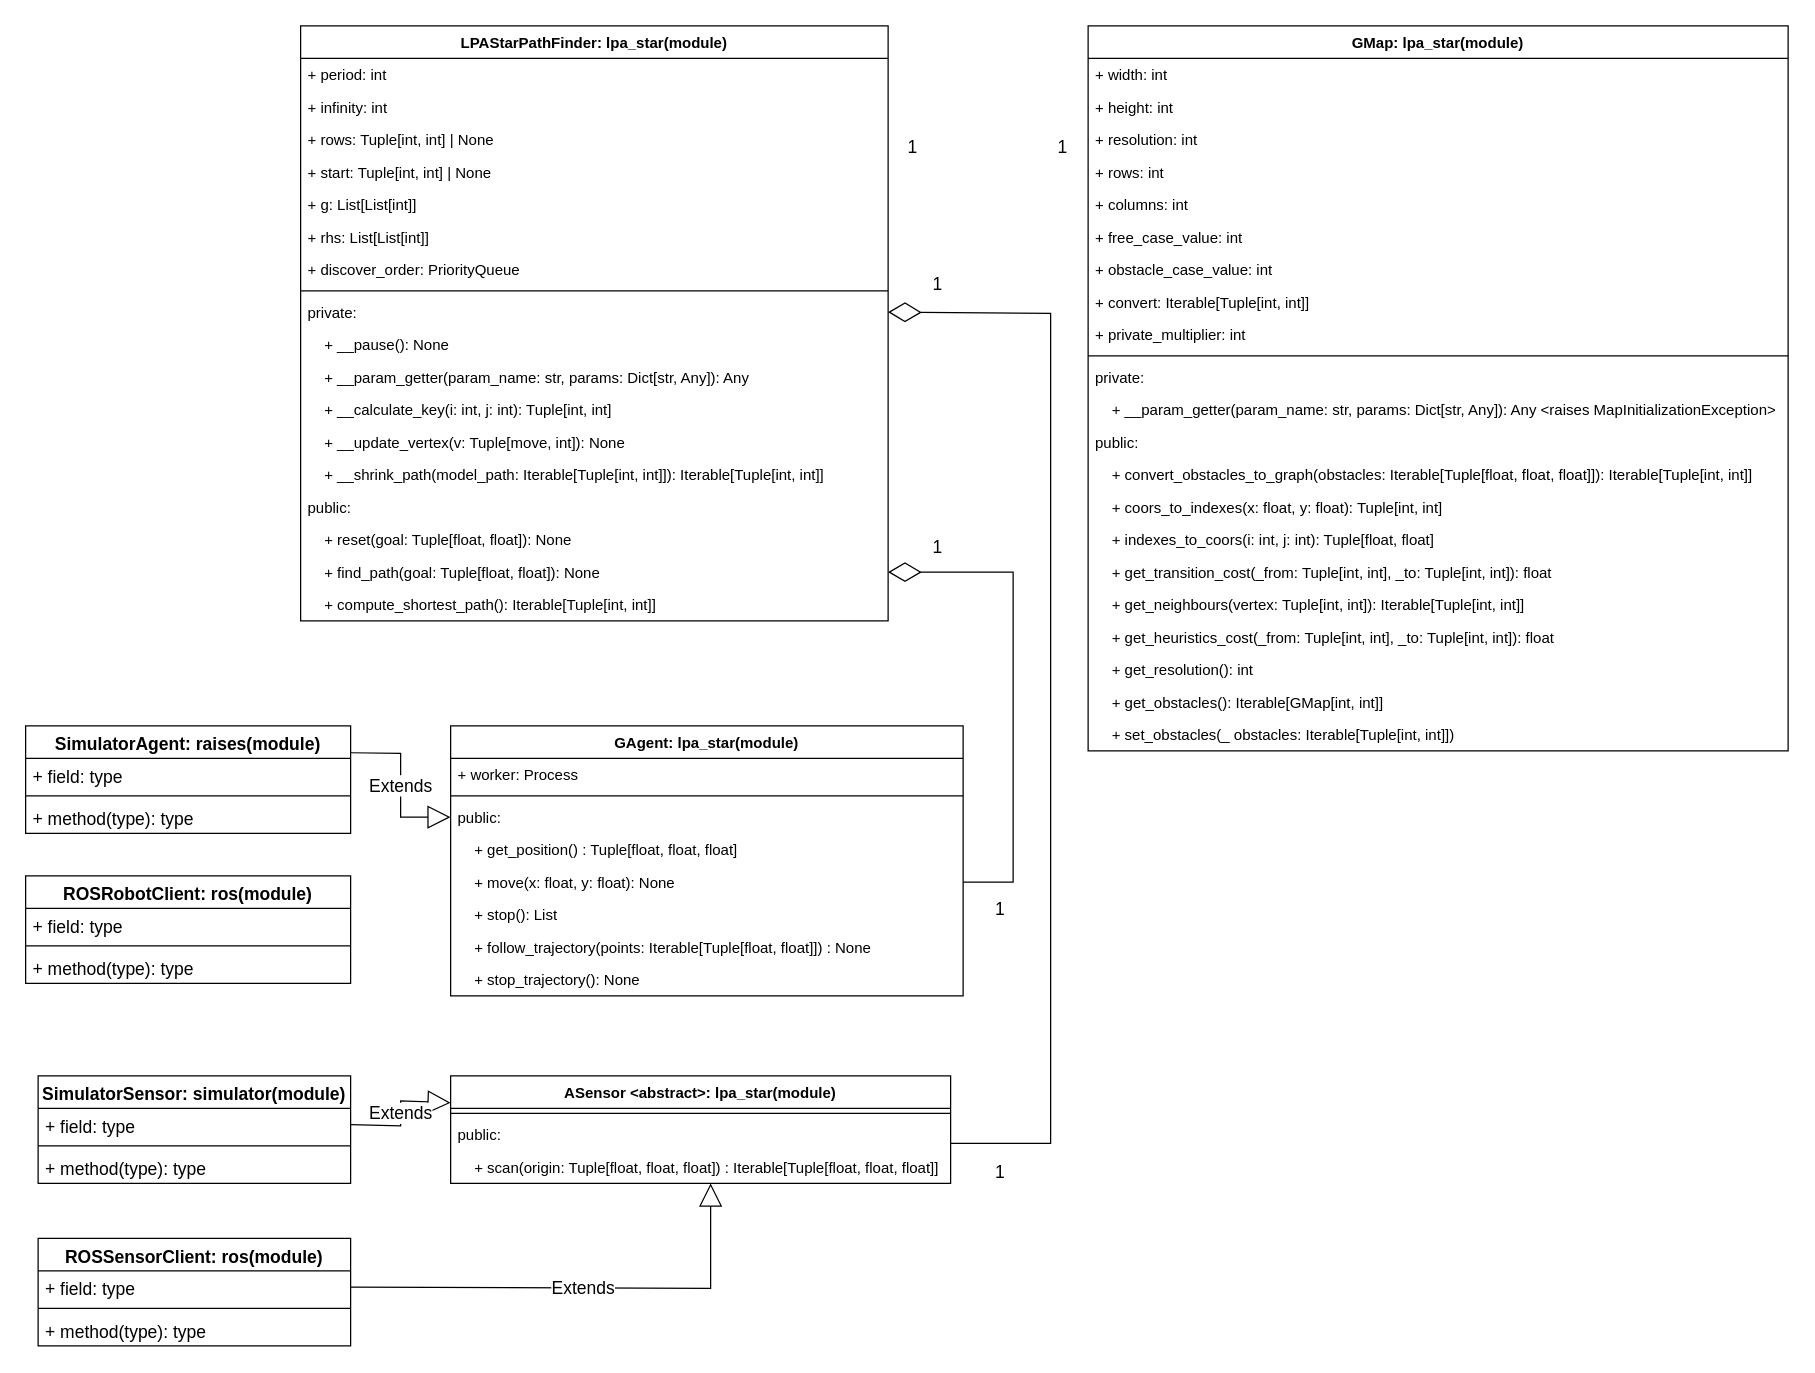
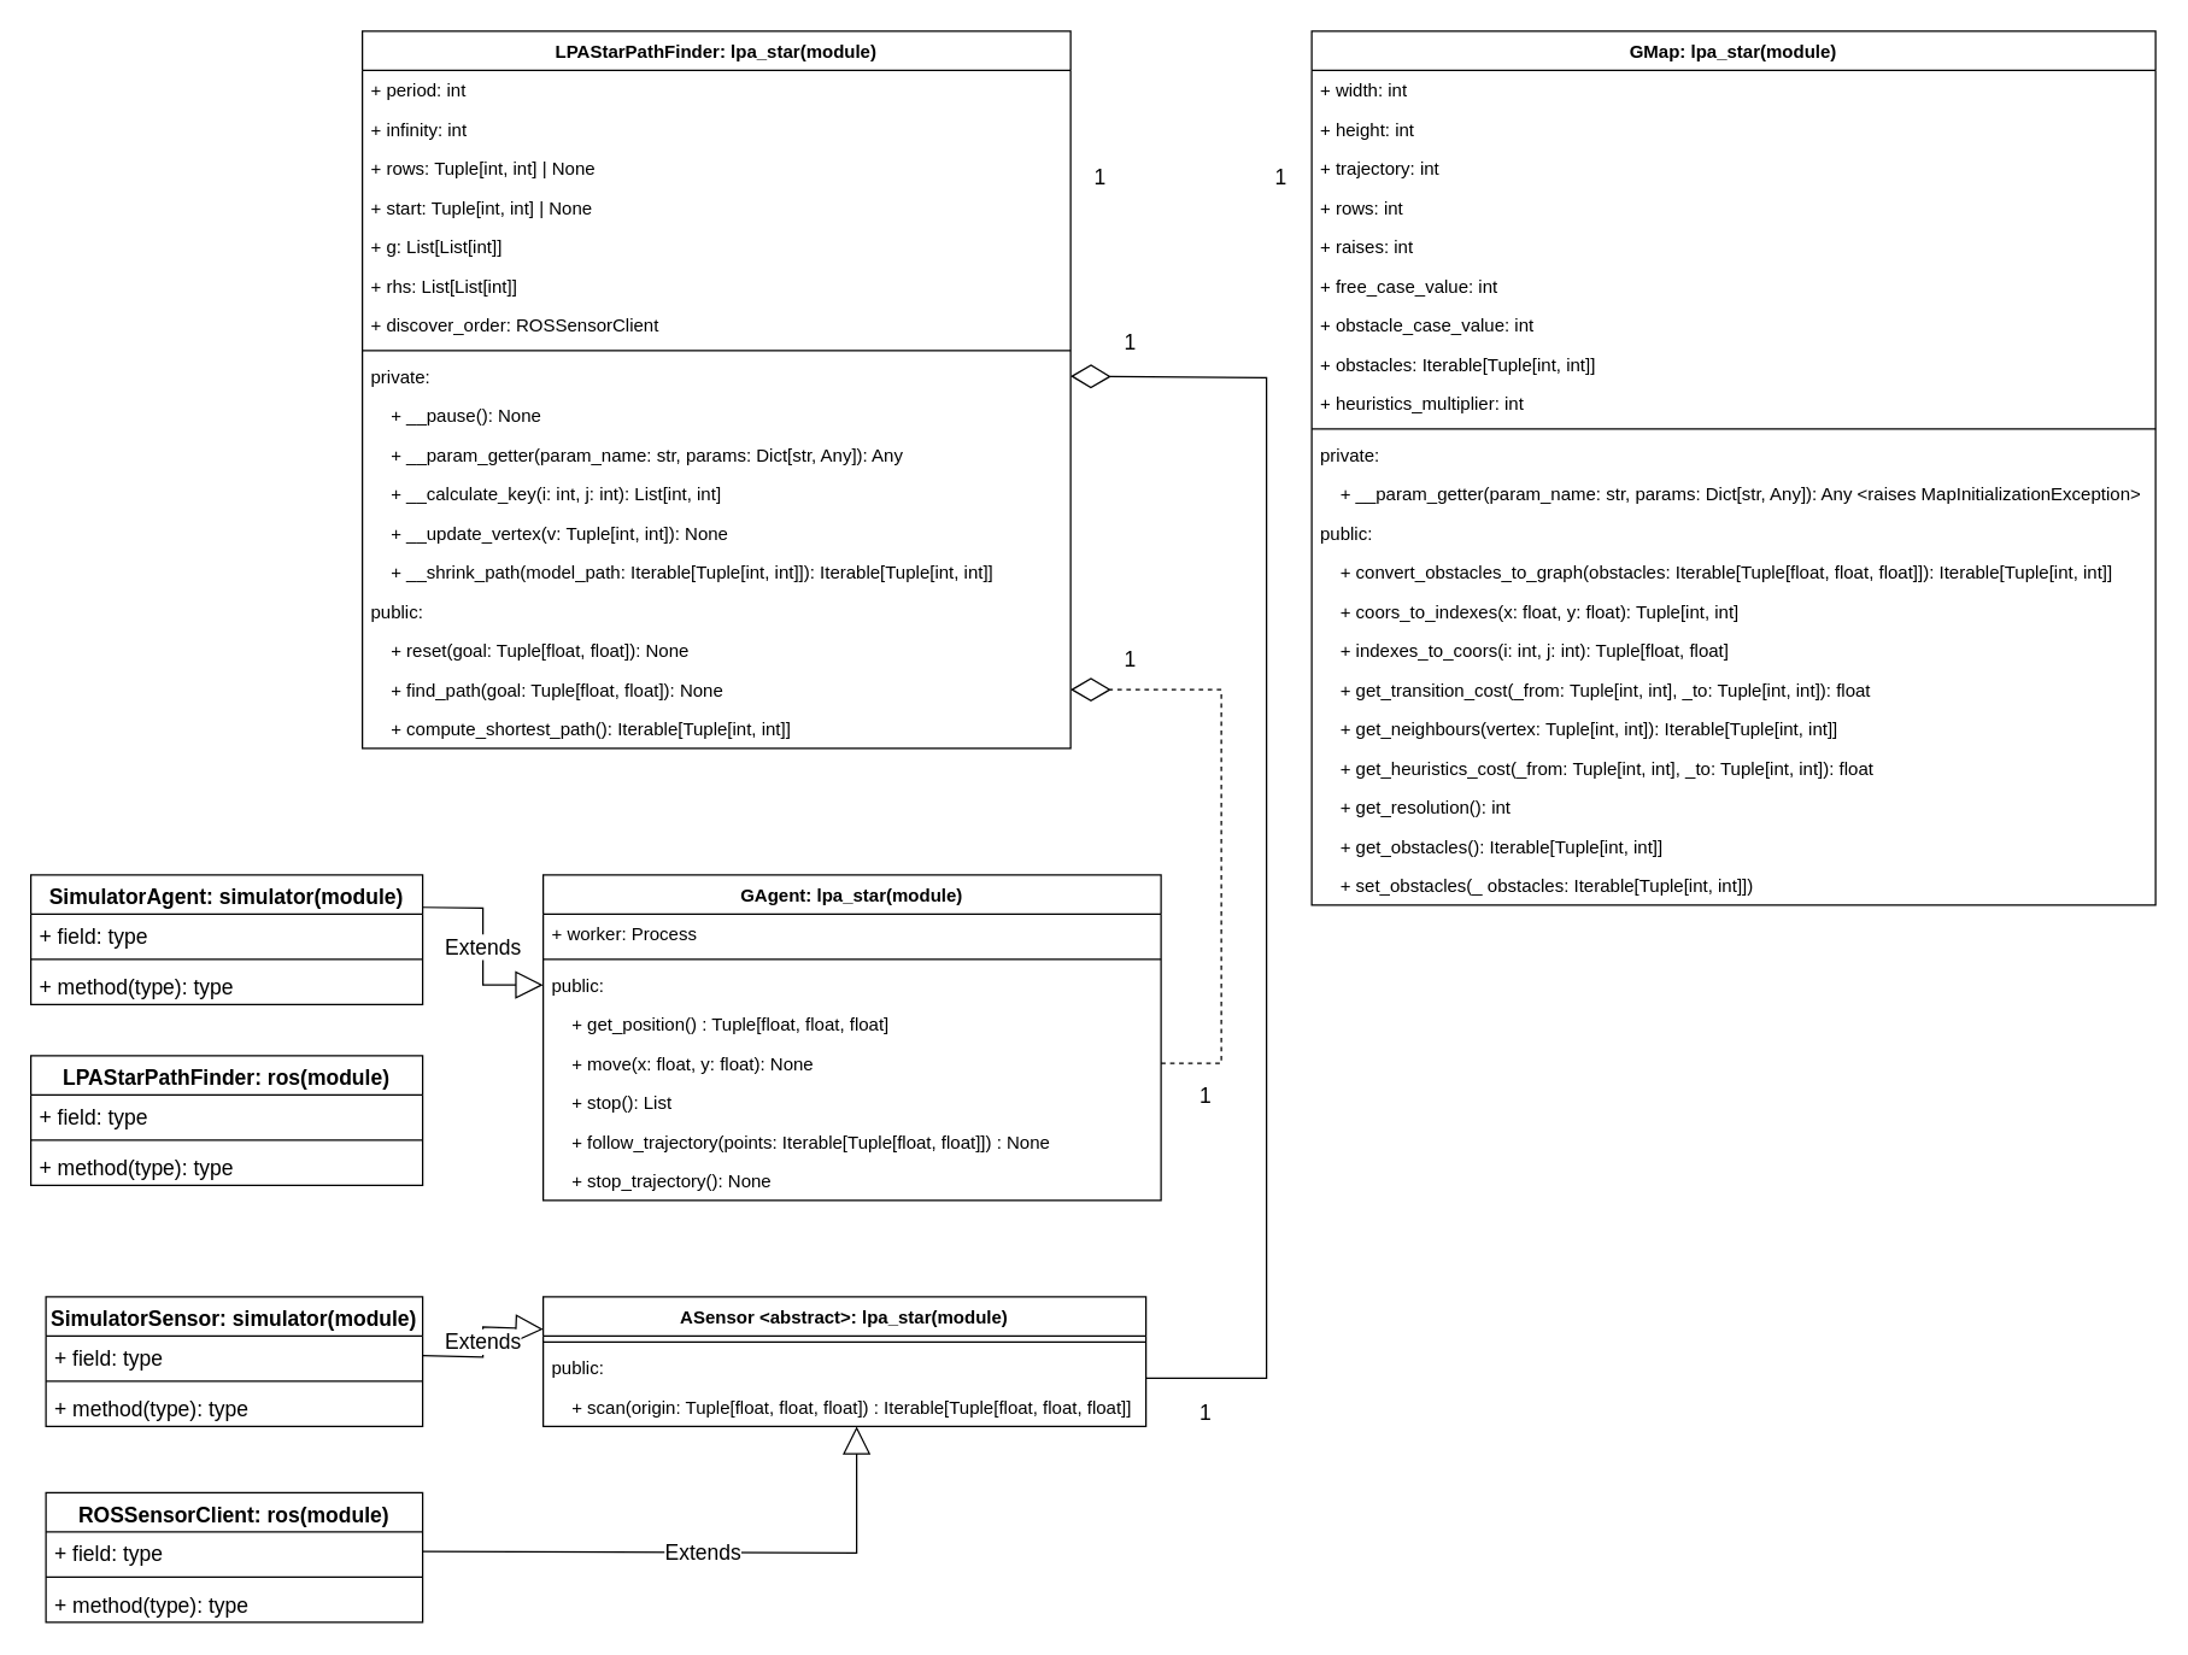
- <mxCell id="5" value="+ resolution: int" style="text;strokeColor=none;fillColor=none;align=left;verticalAlign=top;spacingLeft=4;spacingRight=4;overflow=hidden;rotatable=0;points=[[0,0.5],[1,0.5]];portConstraint=eastwest;" vertex="1" parent="2"><mxGeometry y="78" width="560" height="26" as="geometry" /></mxCell>
+ <mxCell id="5" value="+ trajectory: int" style="text;strokeColor=none;fillColor=none;align=left;verticalAlign=top;spacingLeft=4;spacingRight=4;overflow=hidden;rotatable=0;points=[[0,0.5],[1,0.5]];portConstraint=eastwest;" vertex="1" parent="2"><mxGeometry y="78" width="560" height="26" as="geometry" /></mxCell>
- <mxCell id="7" value="+ columns: int" style="text;strokeColor=none;fillColor=none;align=left;verticalAlign=top;spacingLeft=4;spacingRight=4;overflow=hidden;rotatable=0;points=[[0,0.5],[1,0.5]];portConstraint=eastwest;" vertex="1" parent="2"><mxGeometry y="130" width="560" height="26" as="geometry" /></mxCell>
+ <mxCell id="7" value="+ raises: int" style="text;strokeColor=none;fillColor=none;align=left;verticalAlign=top;spacingLeft=4;spacingRight=4;overflow=hidden;rotatable=0;points=[[0,0.5],[1,0.5]];portConstraint=eastwest;" vertex="1" parent="2"><mxGeometry y="130" width="560" height="26" as="geometry" /></mxCell>
- <mxCell id="36" value="+ discover_order: PriorityQueue" style="text;strokeColor=none;fillColor=none;align=left;verticalAlign=top;spacingLeft=4;spacingRight=4;overflow=hidden;rotatable=0;points=[[0,0.5],[1,0.5]];portConstraint=eastwest;" vertex="1" parent="29"><mxGeometry y="182" width="470" height="26" as="geometry" /></mxCell>
+ <mxCell id="36" value="+ discover_order: ROSSensorClient" style="text;strokeColor=none;fillColor=none;align=left;verticalAlign=top;spacingLeft=4;spacingRight=4;overflow=hidden;rotatable=0;points=[[0,0.5],[1,0.5]];portConstraint=eastwest;" vertex="1" parent="29"><mxGeometry y="182" width="470" height="26" as="geometry" /></mxCell>
- <mxCell id="10" value="+ convert: Iterable[Tuple[int, int]]" style="text;strokeColor=none;fillColor=none;align=left;verticalAlign=top;spacingLeft=4;spacingRight=4;overflow=hidden;rotatable=0;points=[[0,0.5],[1,0.5]];portConstraint=eastwest;" vertex="1" parent="2"><mxGeometry y="208" width="560" height="26" as="geometry" /></mxCell>
+ <mxCell id="10" value="+ obstacles: Iterable[Tuple[int, int]]" style="text;strokeColor=none;fillColor=none;align=left;verticalAlign=top;spacingLeft=4;spacingRight=4;overflow=hidden;rotatable=0;points=[[0,0.5],[1,0.5]];portConstraint=eastwest;" vertex="1" parent="2"><mxGeometry y="208" width="560" height="26" as="geometry" /></mxCell>
- <mxCell id="11" value="+ private_multiplier: int" style="text;strokeColor=none;fillColor=none;align=left;verticalAlign=top;spacingLeft=4;spacingRight=4;overflow=hidden;rotatable=0;points=[[0,0.5],[1,0.5]];portConstraint=eastwest;" vertex="1" parent="2"><mxGeometry y="234" width="560" height="26" as="geometry" /></mxCell>
+ <mxCell id="11" value="+ heuristics_multiplier: int" style="text;strokeColor=none;fillColor=none;align=left;verticalAlign=top;spacingLeft=4;spacingRight=4;overflow=hidden;rotatable=0;points=[[0,0.5],[1,0.5]];portConstraint=eastwest;" vertex="1" parent="2"><mxGeometry y="234" width="560" height="26" as="geometry" /></mxCell>
- <mxCell id="41" value="    + __calculate_key(i: int, j: int): Tuple[int, int]" style="text;strokeColor=none;fillColor=none;align=left;verticalAlign=top;spacingLeft=4;spacingRight=4;overflow=hidden;rotatable=0;points=[[0,0.5],[1,0.5]];portConstraint=eastwest;" vertex="1" parent="29"><mxGeometry y="294" width="470" height="26" as="geometry" /></mxCell>
+ <mxCell id="41" value="    + __calculate_key(i: int, j: int): List[int, int]" style="text;strokeColor=none;fillColor=none;align=left;verticalAlign=top;spacingLeft=4;spacingRight=4;overflow=hidden;rotatable=0;points=[[0,0.5],[1,0.5]];portConstraint=eastwest;" vertex="1" parent="29"><mxGeometry y="294" width="470" height="26" as="geometry" /></mxCell>
- <mxCell id="42" value="    + __update_vertex(v: Tuple[move, int]): None" style="text;strokeColor=none;fillColor=none;align=left;verticalAlign=top;spacingLeft=4;spacingRight=4;overflow=hidden;rotatable=0;points=[[0,0.5],[1,0.5]];portConstraint=eastwest;" vertex="1" parent="29"><mxGeometry y="320" width="470" height="26" as="geometry" /></mxCell>
+ <mxCell id="42" value="    + __update_vertex(v: Tuple[int, int]): None" style="text;strokeColor=none;fillColor=none;align=left;verticalAlign=top;spacingLeft=4;spacingRight=4;overflow=hidden;rotatable=0;points=[[0,0.5],[1,0.5]];portConstraint=eastwest;" vertex="1" parent="29"><mxGeometry y="320" width="470" height="26" as="geometry" /></mxCell>
- <mxCell id="23" value="    + get_obstacles(): Iterable[GMap[int, int]]" style="text;strokeColor=none;fillColor=none;align=left;verticalAlign=top;spacingLeft=4;spacingRight=4;overflow=hidden;rotatable=0;points=[[0,0.5],[1,0.5]];portConstraint=eastwest;" vertex="1" parent="2"><mxGeometry y="528" width="560" height="26" as="geometry" /></mxCell>
+ <mxCell id="23" value="    + get_obstacles(): Iterable[Tuple[int, int]]" style="text;strokeColor=none;fillColor=none;align=left;verticalAlign=top;spacingLeft=4;spacingRight=4;overflow=hidden;rotatable=0;points=[[0,0.5],[1,0.5]];portConstraint=eastwest;" vertex="1" parent="2"><mxGeometry y="528" width="560" height="26" as="geometry" /></mxCell>
- <mxCell id="58" value="" style="endArrow=diamondThin;endFill=0;endSize=24;html=1;rounded=0;fontSize=22;exitX=1;exitY=0.5;exitDx=0;exitDy=0;entryX=1;entryY=0.5;entryDx=0;entryDy=0;" edge="1" parent="1" source="53" target="46"><mxGeometry width="160" relative="1" as="geometry"><mxPoint x="260" y="260" as="sourcePoint" /><mxPoint x="830" y="460" as="targetPoint" /><Array as="points"><mxPoint x="810" y="705" /><mxPoint x="810" y="457" /></Array></mxGeometry></mxCell>
+ <mxCell id="58" value="" style="endArrow=diamondThin;endFill=0;endSize=24;html=1;rounded=0;fontSize=22;exitX=1;exitY=0.5;exitDx=0;exitDy=0;entryX=1;entryY=0.5;entryDx=0;entryDy=0;dashed=1;" edge="1" parent="1" source="53" target="46"><mxGeometry width="160" relative="1" as="geometry"><mxPoint x="260" y="260" as="sourcePoint" /><mxPoint x="830" y="460" as="targetPoint" /><Array as="points"><mxPoint x="810" y="705" /><mxPoint x="810" y="457" /></Array></mxGeometry></mxCell>
- <mxCell id="65" value="SimulatorAgent: raises(module)" style="swimlane;fontStyle=1;align=center;verticalAlign=top;childLayout=stackLayout;horizontal=1;startSize=26;horizontalStack=0;resizeParent=1;resizeParentMax=0;resizeLast=0;collapsible=1;marginBottom=0;fontSize=14;" vertex="1" parent="1"><mxGeometry x="20" y="580" width="260" height="86" as="geometry" /></mxCell>
+ <mxCell id="65" value="SimulatorAgent: simulator(module)" style="swimlane;fontStyle=1;align=center;verticalAlign=top;childLayout=stackLayout;horizontal=1;startSize=26;horizontalStack=0;resizeParent=1;resizeParentMax=0;resizeLast=0;collapsible=1;marginBottom=0;fontSize=14;" vertex="1" parent="1"><mxGeometry x="20" y="580" width="260" height="86" as="geometry" /></mxCell>
- <mxCell id="69" value="ROSRobotClient: ros(module)" style="swimlane;fontStyle=1;align=center;verticalAlign=top;childLayout=stackLayout;horizontal=1;startSize=26;horizontalStack=0;resizeParent=1;resizeParentMax=0;resizeLast=0;collapsible=1;marginBottom=0;fontSize=14;" vertex="1" parent="1"><mxGeometry x="20" y="700" width="260" height="86" as="geometry" /></mxCell>
+ <mxCell id="69" value="LPAStarPathFinder: ros(module)" style="swimlane;fontStyle=1;align=center;verticalAlign=top;childLayout=stackLayout;horizontal=1;startSize=26;horizontalStack=0;resizeParent=1;resizeParentMax=0;resizeLast=0;collapsible=1;marginBottom=0;fontSize=14;" vertex="1" parent="1"><mxGeometry x="20" y="700" width="260" height="86" as="geometry" /></mxCell>
